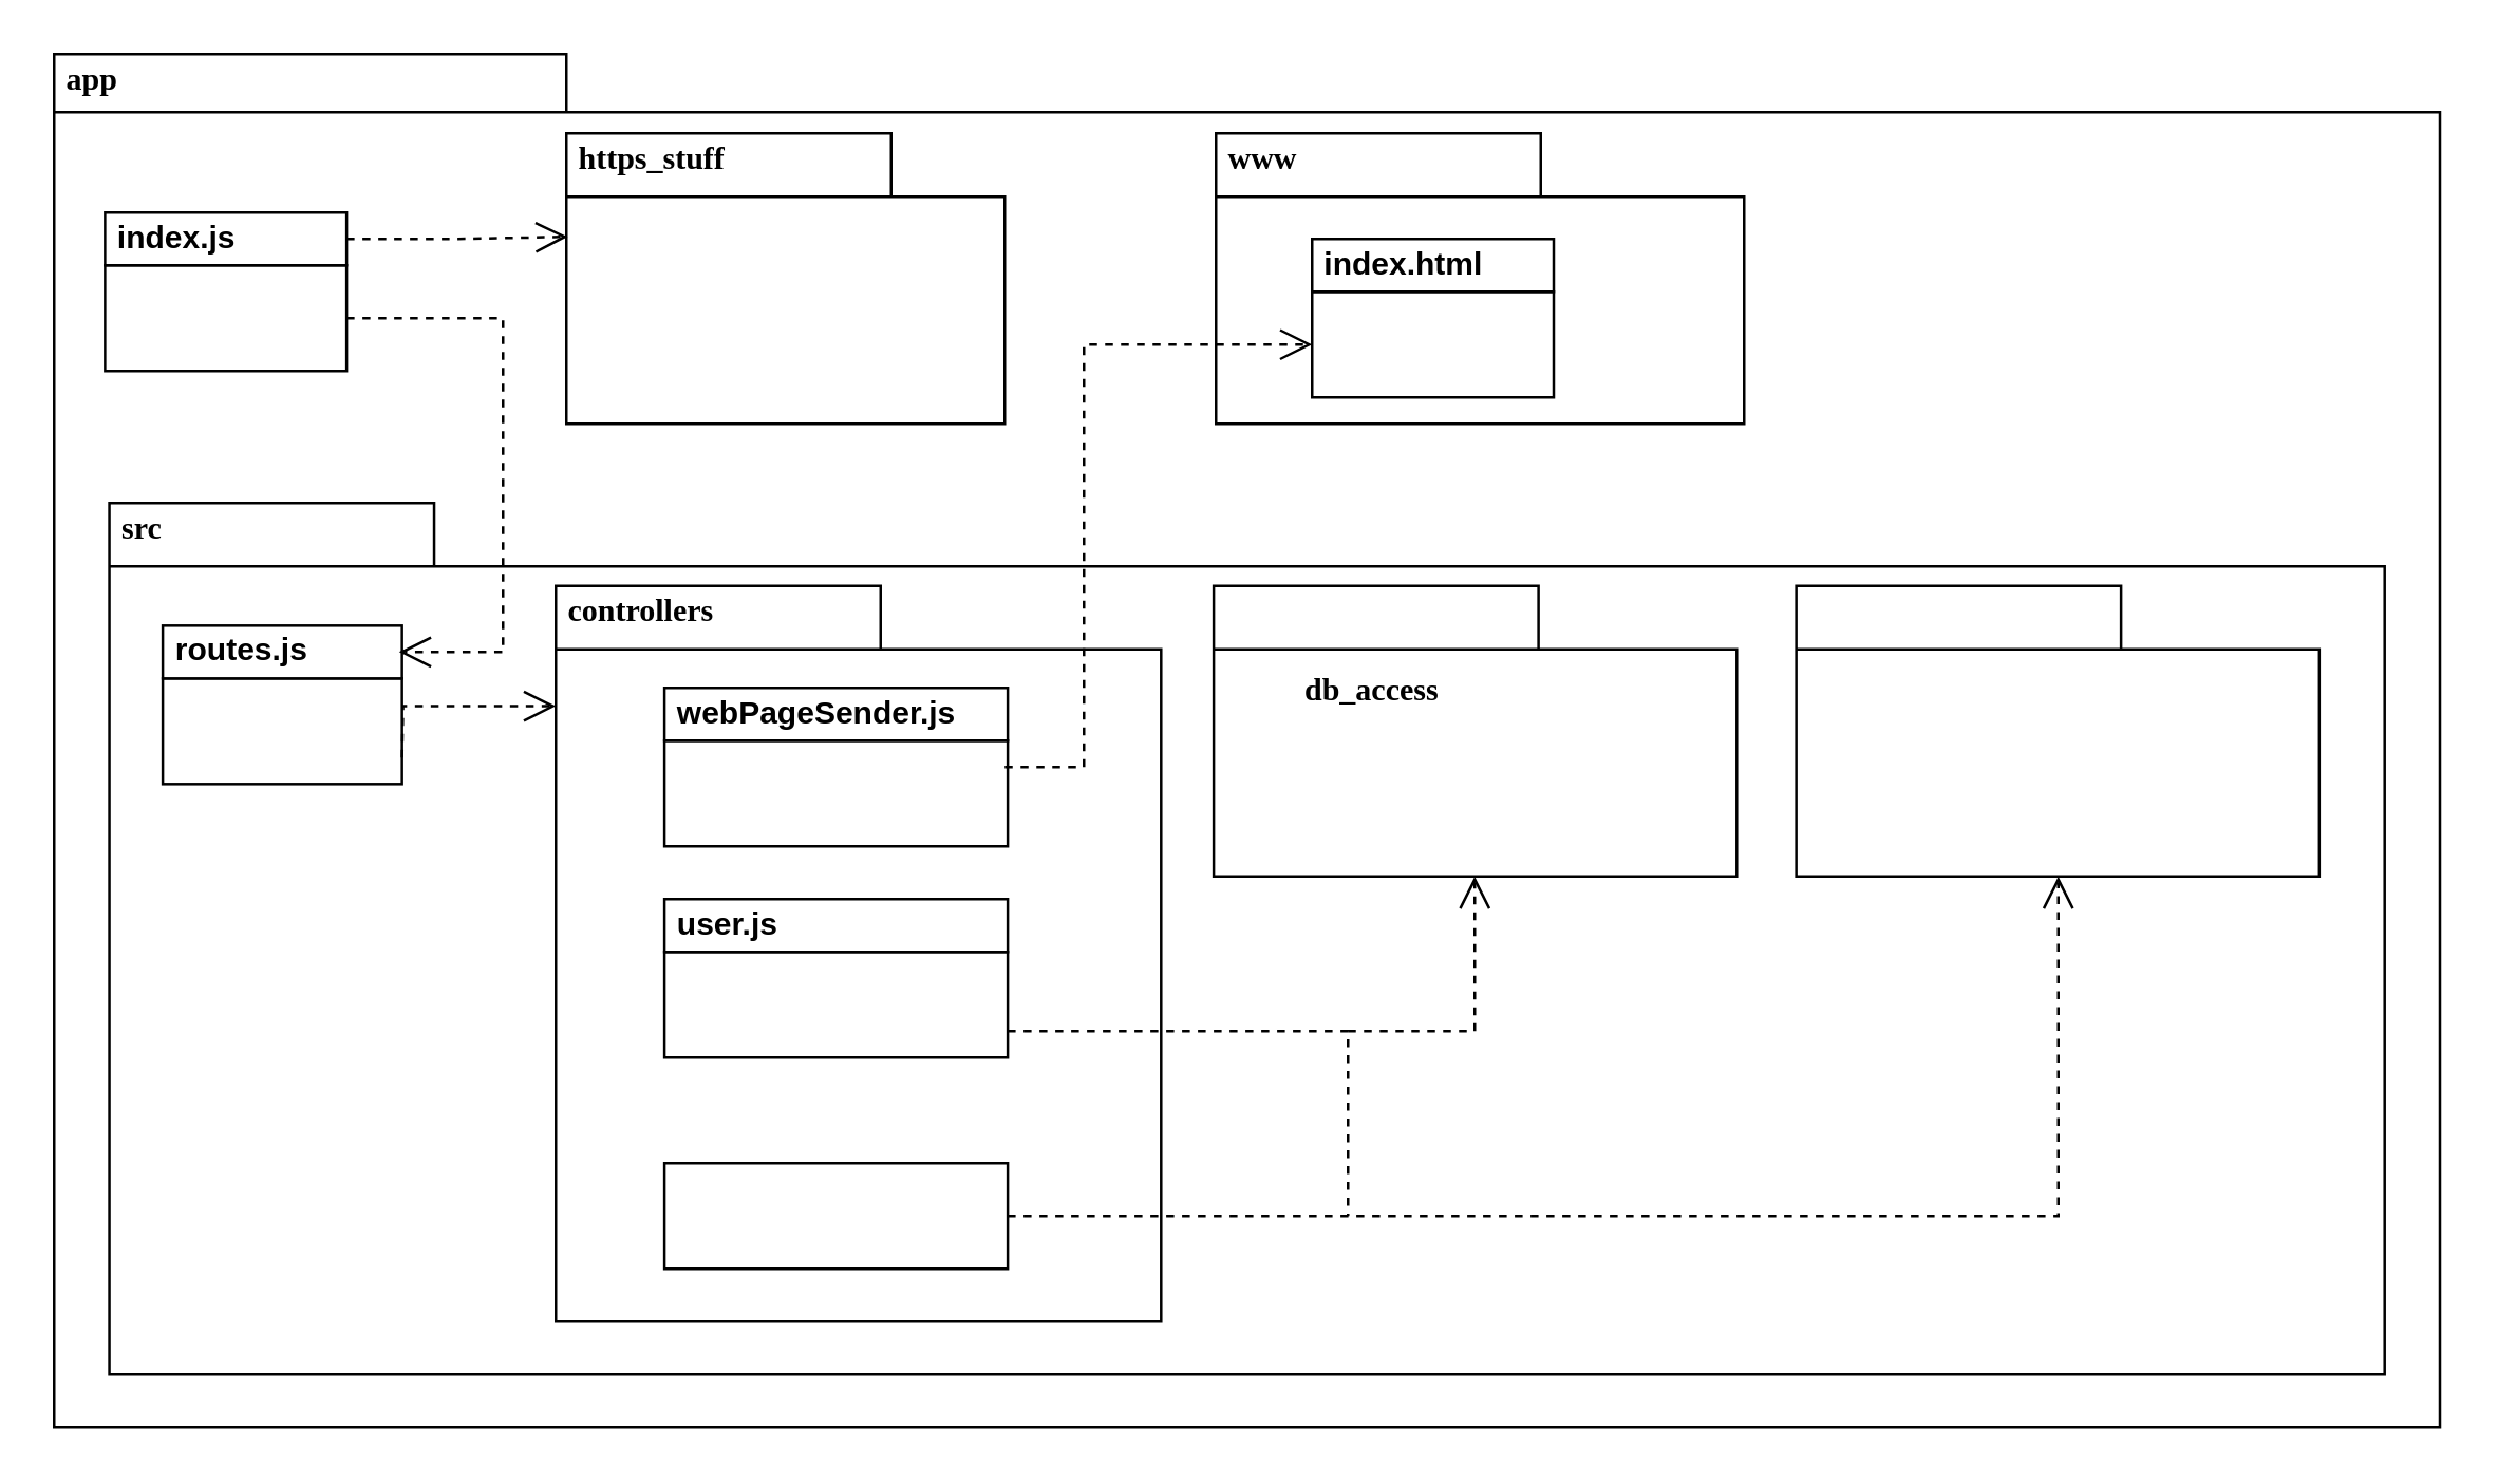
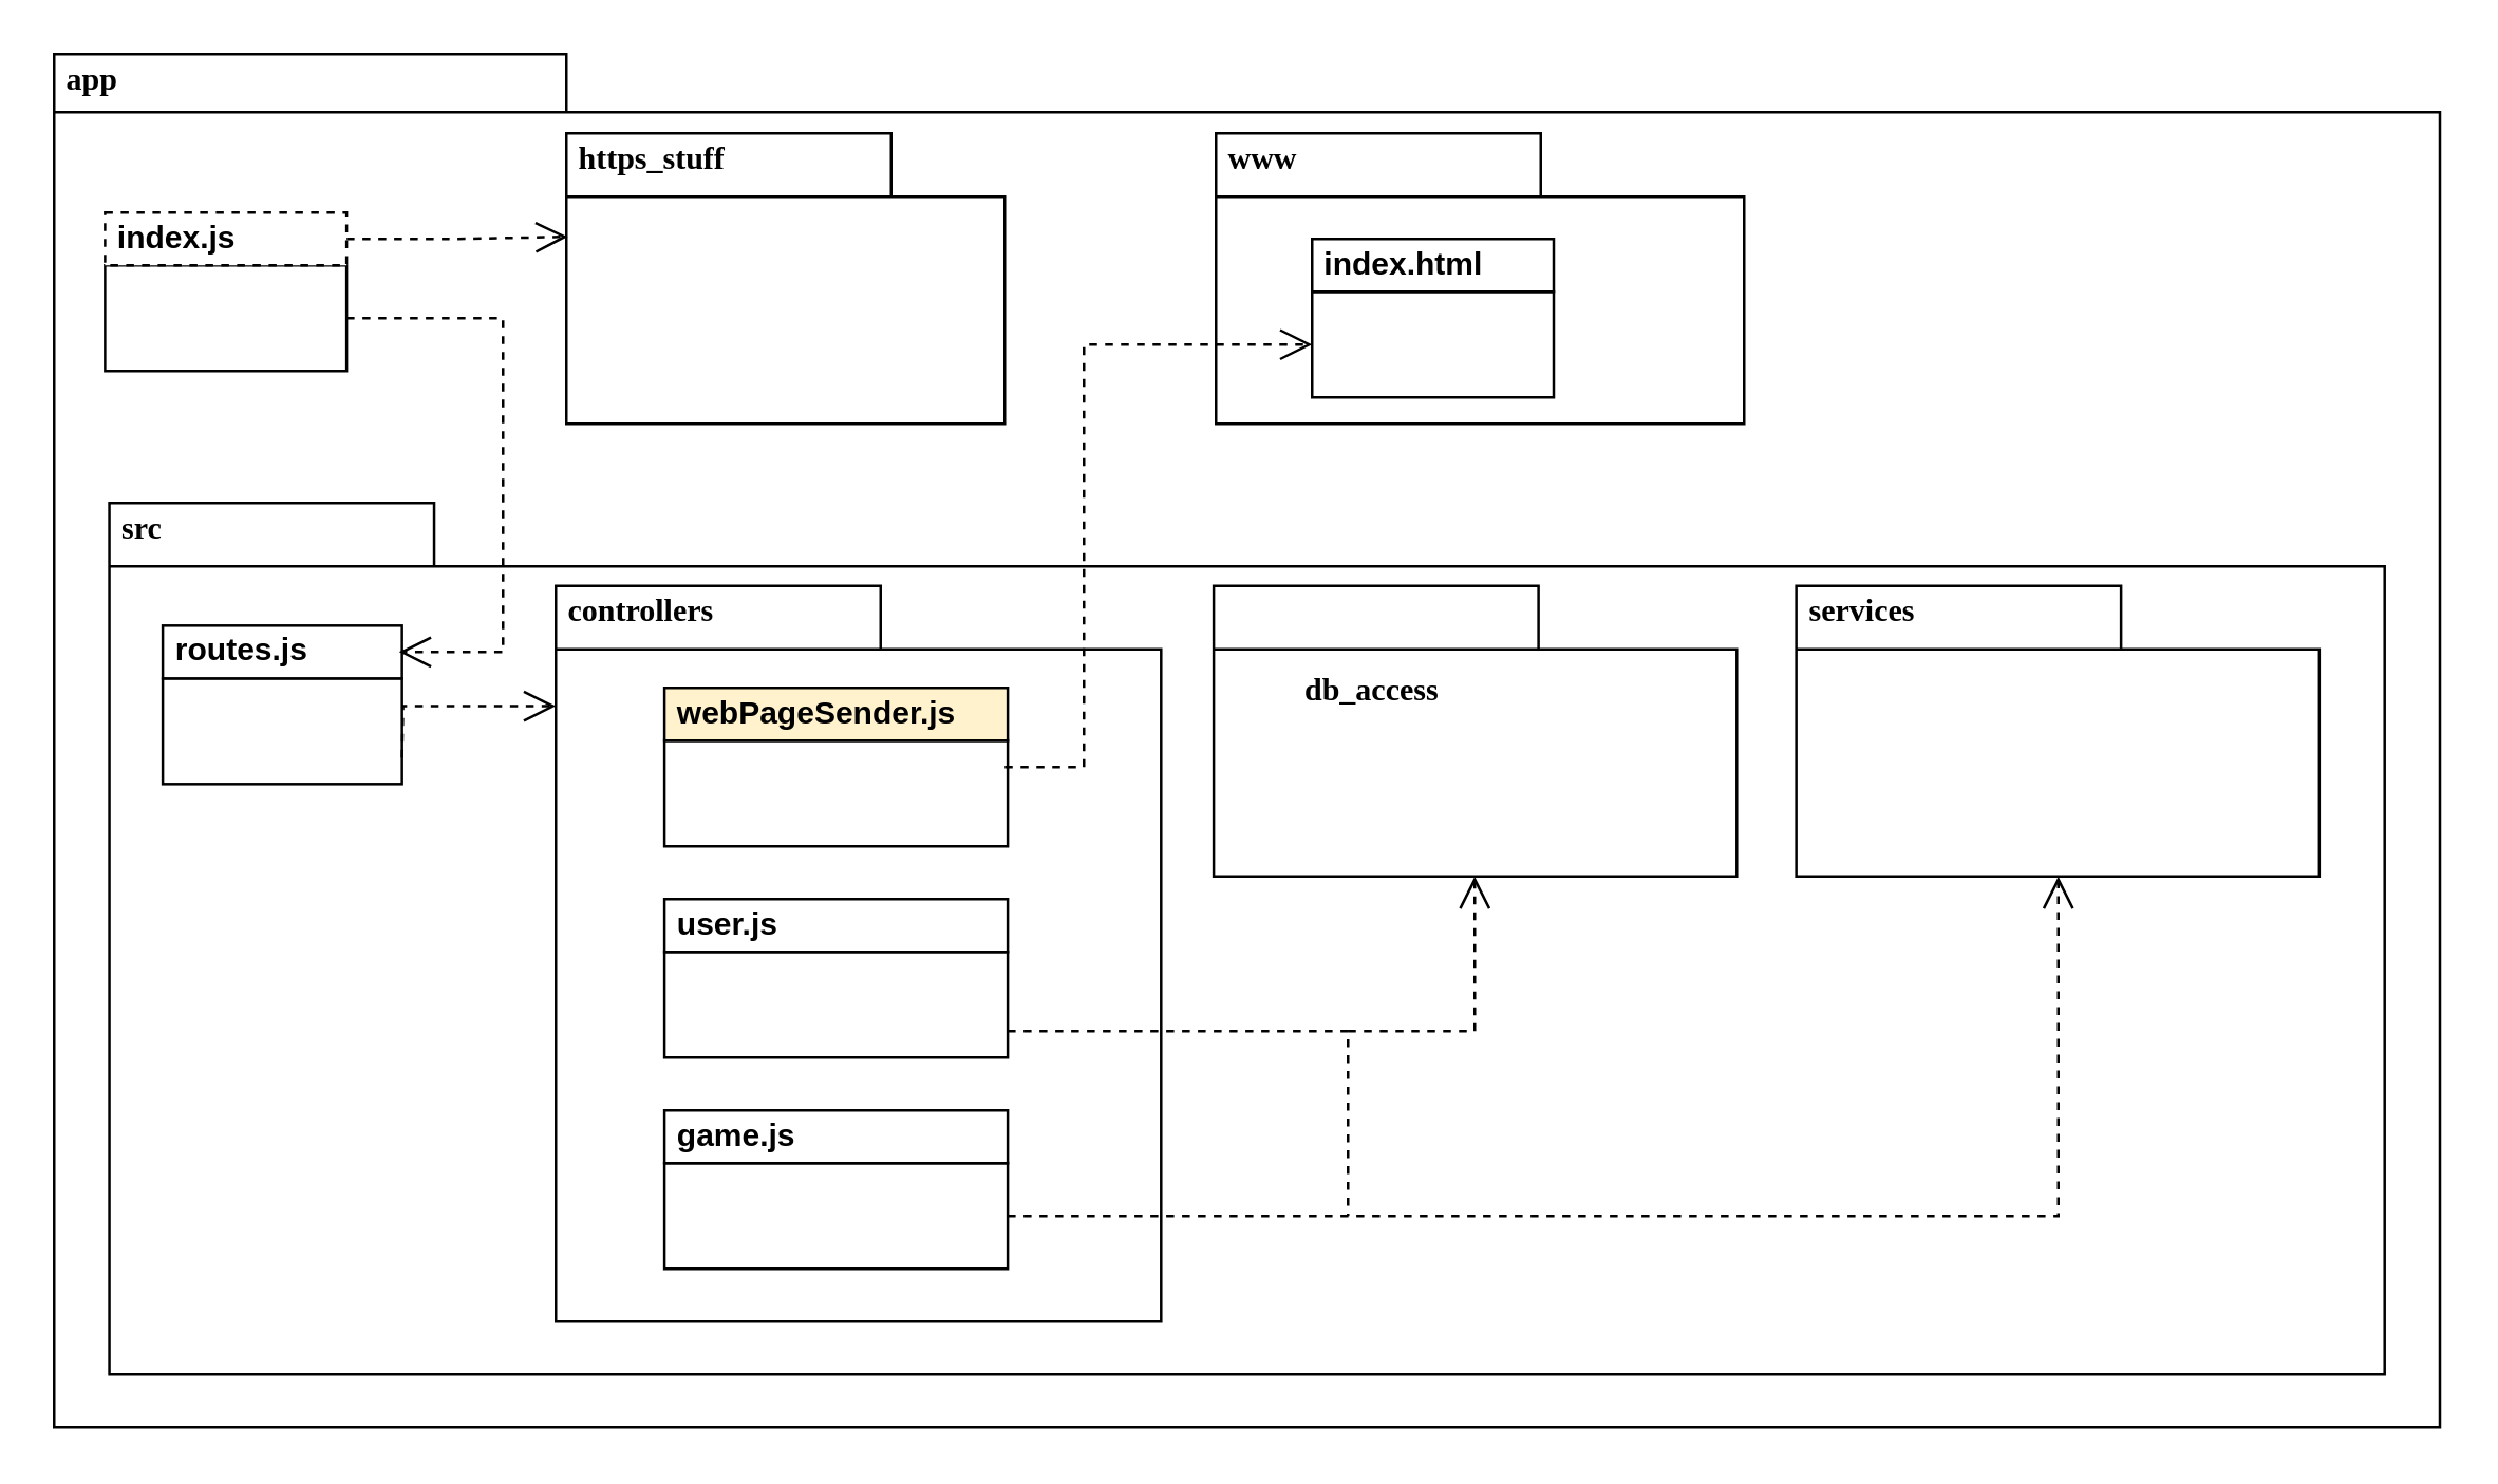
- <mxCell id="34" value="&lt;b&gt;&amp;nbsp;index.js&lt;br&gt;&lt;/b&gt;" style="rounded=0;whiteSpace=wrap;html=1;align=left;" vertex="1" parent="1"><mxGeometry x="39.25" y="80" width="91.5" height="20" as="geometry" /></mxCell>
+ <mxCell id="34" value="&lt;b&gt;&amp;nbsp;index.js&lt;br&gt;&lt;/b&gt;" style="rounded=0;whiteSpace=wrap;html=1;align=left;dashed=1;" vertex="1" parent="1"><mxGeometry x="39.25" y="80" width="91.5" height="20" as="geometry" /></mxCell>
+ <mxCell id="10" value="&lt;b&gt;&lt;font style=&quot;font-size: 12px&quot;&gt;&amp;nbsp;services&lt;/font&gt;&lt;/b&gt;" style="text;html=1;align=left;verticalAlign=top;spacingTop=-4;fontSize=10;fontFamily=Verdana" parent="1" vertex="1"><mxGeometry x="679.745" y="221.43" width="128.753" height="30" as="geometry" /></mxCell>
- <mxCell id="17" value="&lt;b&gt;&amp;nbsp;webPageSender.js&lt;br&gt;&lt;/b&gt;" style="rounded=0;whiteSpace=wrap;html=1;align=left;" parent="1" vertex="1"><mxGeometry x="251.14" y="260" width="130" height="20" as="geometry" /></mxCell>
+ <mxCell id="17" value="&lt;b&gt;&amp;nbsp;webPageSender.js&lt;br&gt;&lt;/b&gt;" style="rounded=0;whiteSpace=wrap;html=1;align=left;fillColor=#fff2cc;" parent="1" vertex="1"><mxGeometry x="251.14" y="260" width="130" height="20" as="geometry" /></mxCell>
+ <mxCell id="31" value="&lt;b&gt;&amp;nbsp;game.js&lt;br&gt;&lt;/b&gt;" style="rounded=0;whiteSpace=wrap;html=1;align=left;" parent="1" vertex="1"><mxGeometry x="251.14" y="420" width="130" height="20" as="geometry" /></mxCell>
